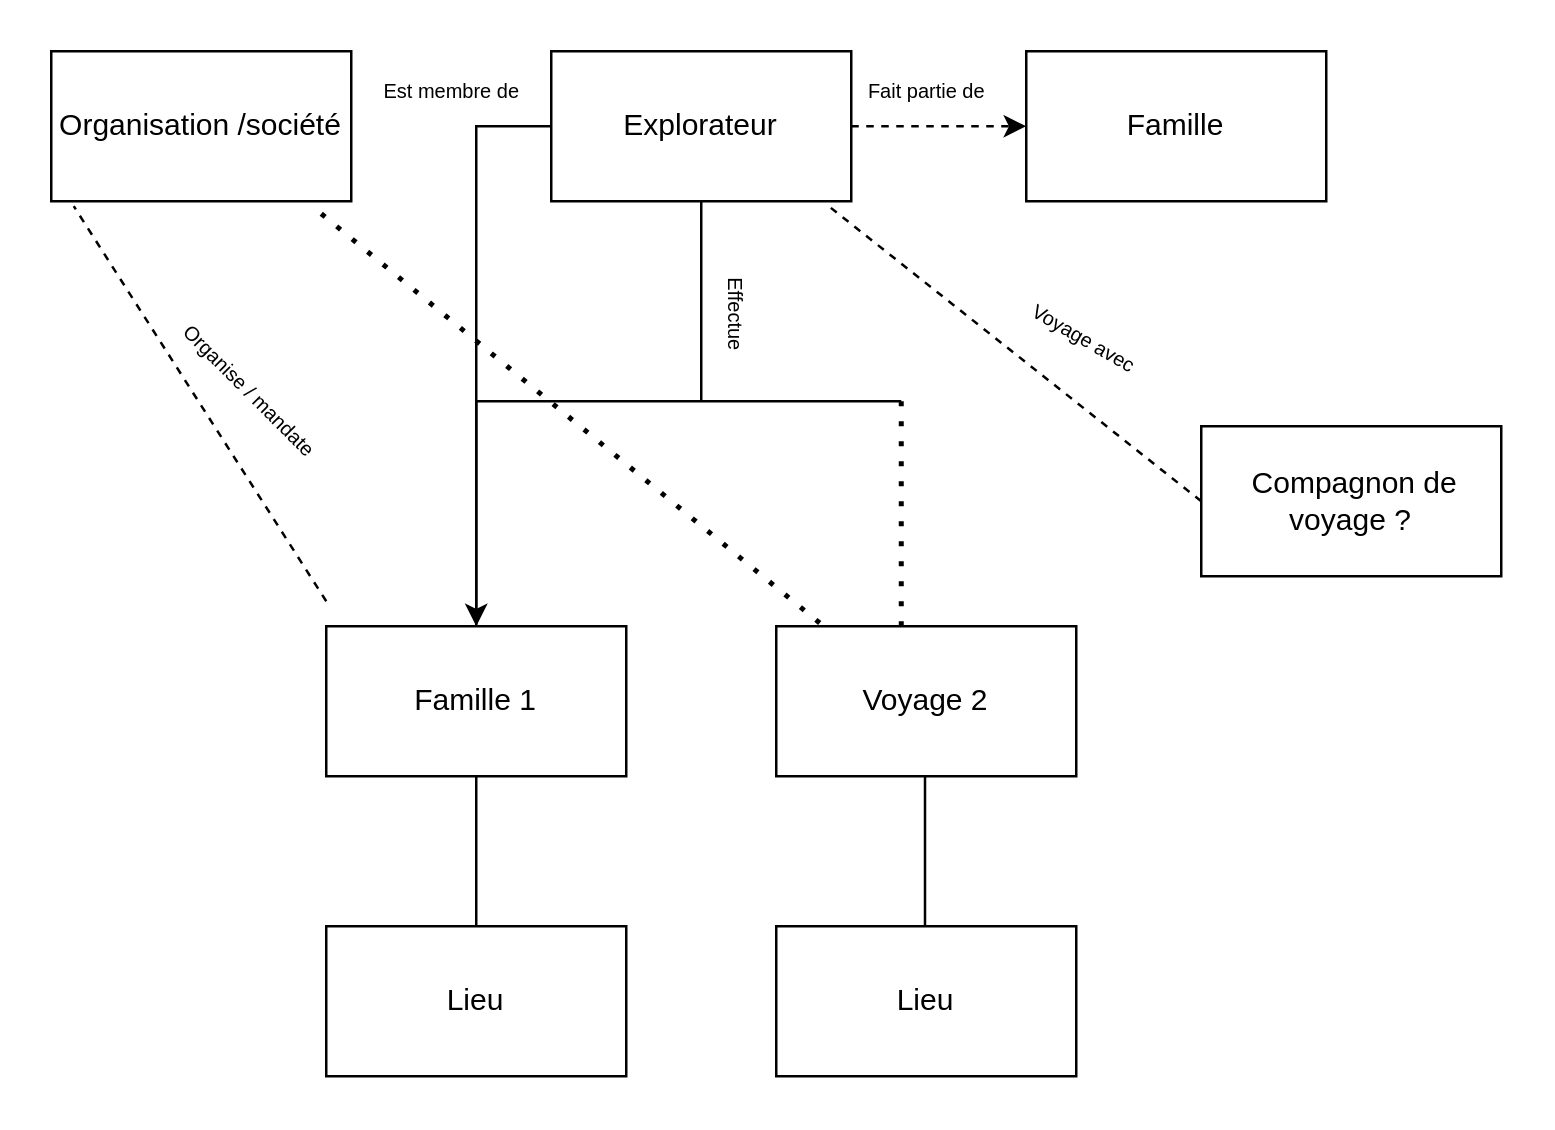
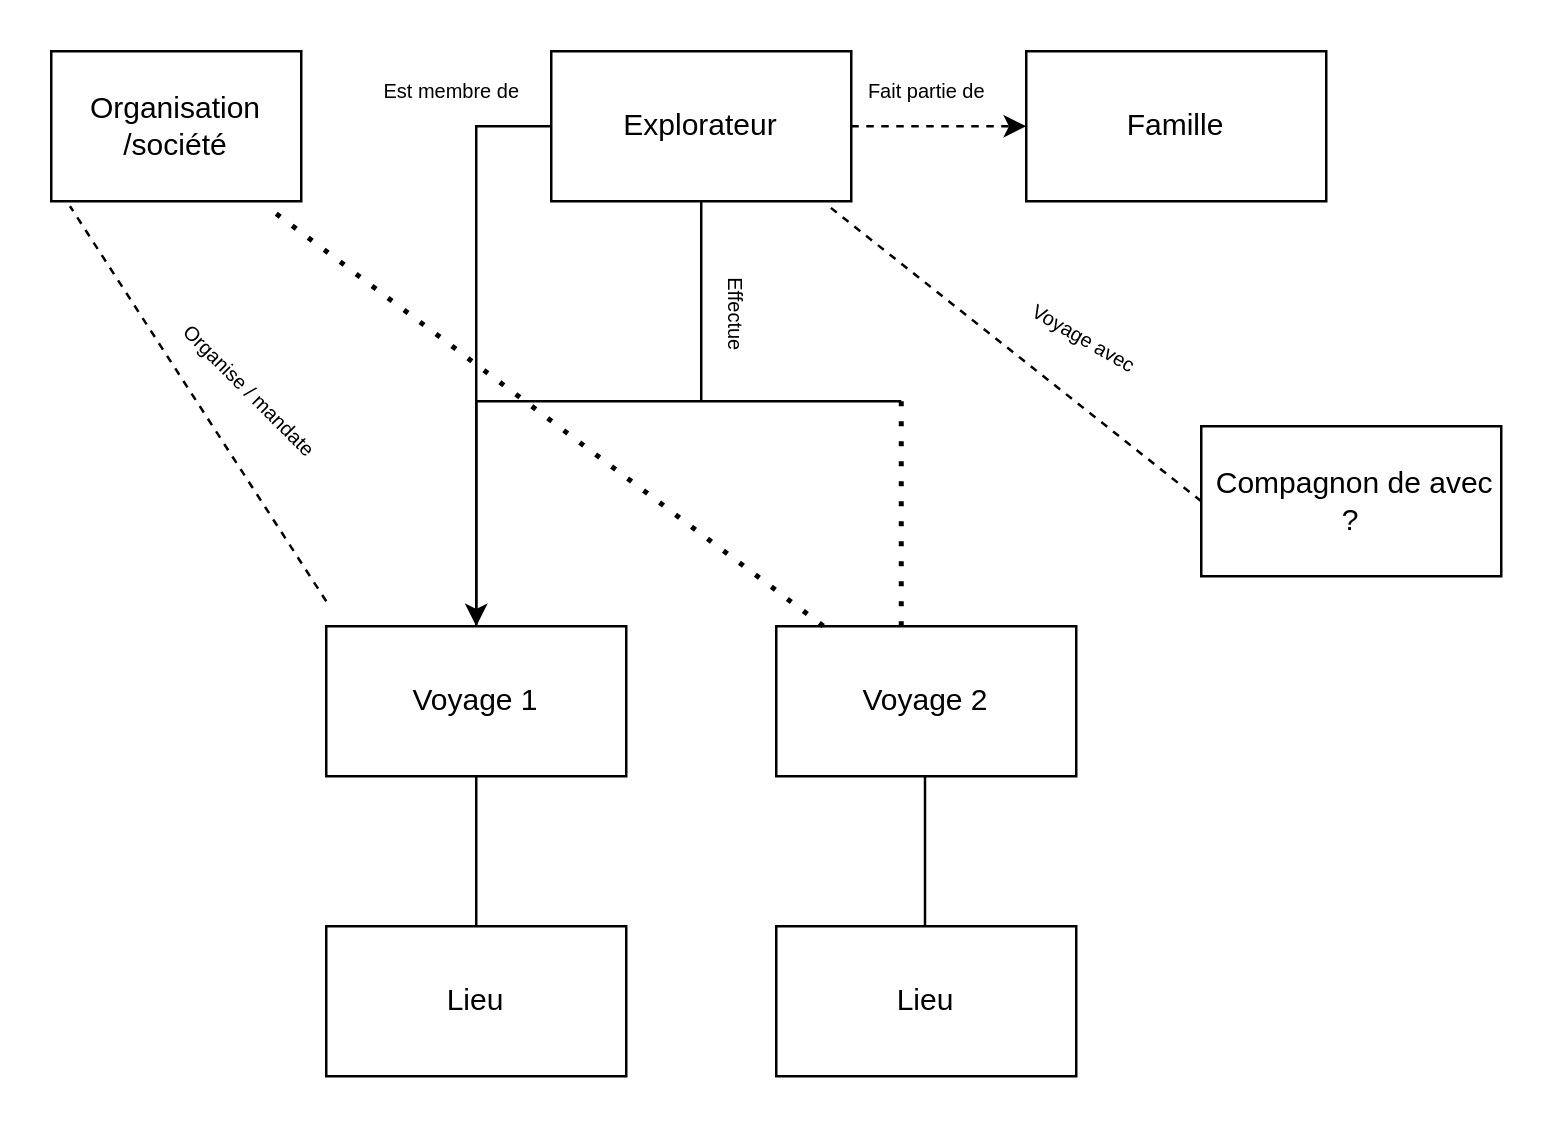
- <mxCell id="16" value="Organisation /société" style="rounded=0;whiteSpace=wrap;html=1;" vertex="1" parent="1"><mxGeometry x="20" y="20" width="120" height="60" as="geometry" /></mxCell>
+ <mxCell id="16" value="Organisation /société" style="rounded=0;whiteSpace=wrap;html=1;" vertex="1" parent="1"><mxGeometry x="20" y="20" width="100" height="60" as="geometry" /></mxCell>
- <mxCell id="19" value="&amp;nbsp;Compagnon de voyage ?" style="rounded=0;whiteSpace=wrap;html=1;" vertex="1" parent="1"><mxGeometry x="480" y="170" width="120" height="60" as="geometry" /></mxCell>
+ <mxCell id="19" value="&amp;nbsp;Compagnon de avec ?" style="rounded=0;whiteSpace=wrap;html=1;" vertex="1" parent="1"><mxGeometry x="480" y="170" width="120" height="60" as="geometry" /></mxCell>
- <mxCell id="8" value="Famille 1" style="rounded=0;whiteSpace=wrap;html=1;" vertex="1" parent="1"><mxGeometry x="130" y="250" width="120" height="60" as="geometry" /></mxCell>
+ <mxCell id="8" value="Voyage 1" style="rounded=0;whiteSpace=wrap;html=1;" vertex="1" parent="1"><mxGeometry x="130" y="250" width="120" height="60" as="geometry" /></mxCell>
